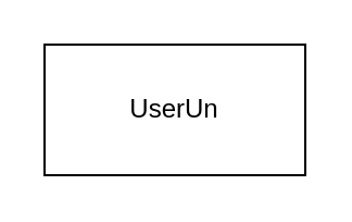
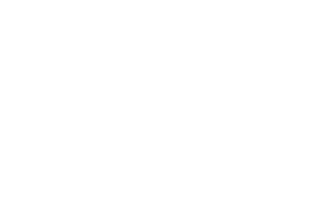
- <mxCell id="2" value="UserUn" style="rounded=0;whiteSpace=wrap;html=1;" vertex="1" parent="1"><mxGeometry x="20" y="20" width="120" height="60" as="geometry" /></mxCell>
